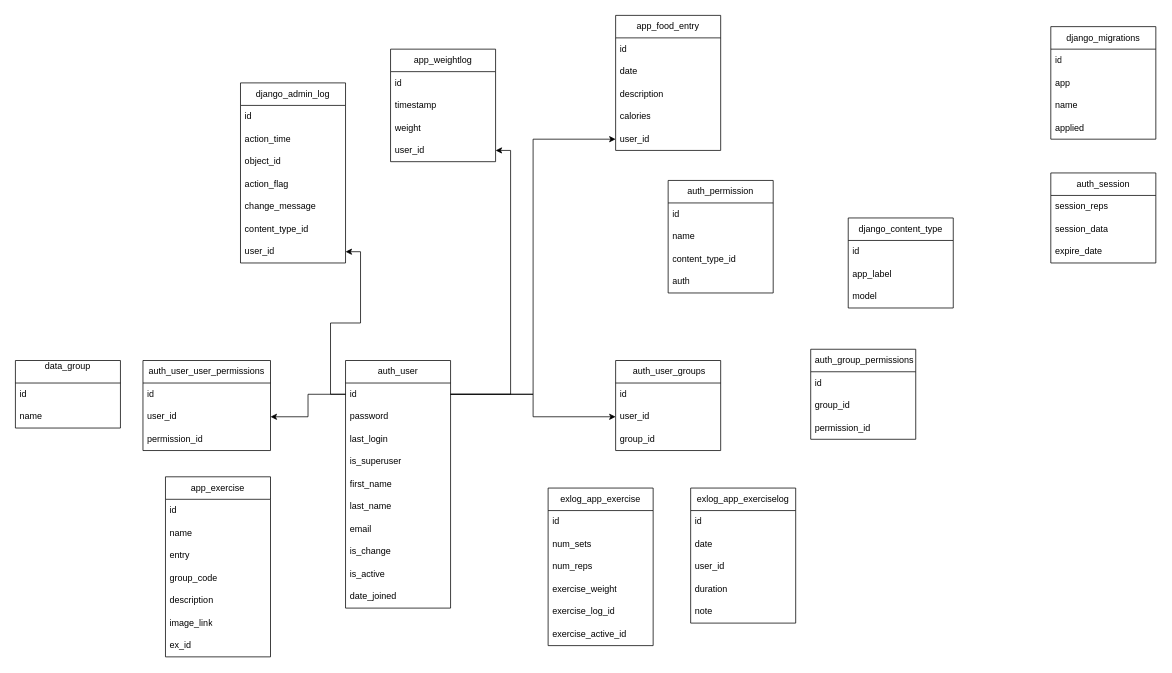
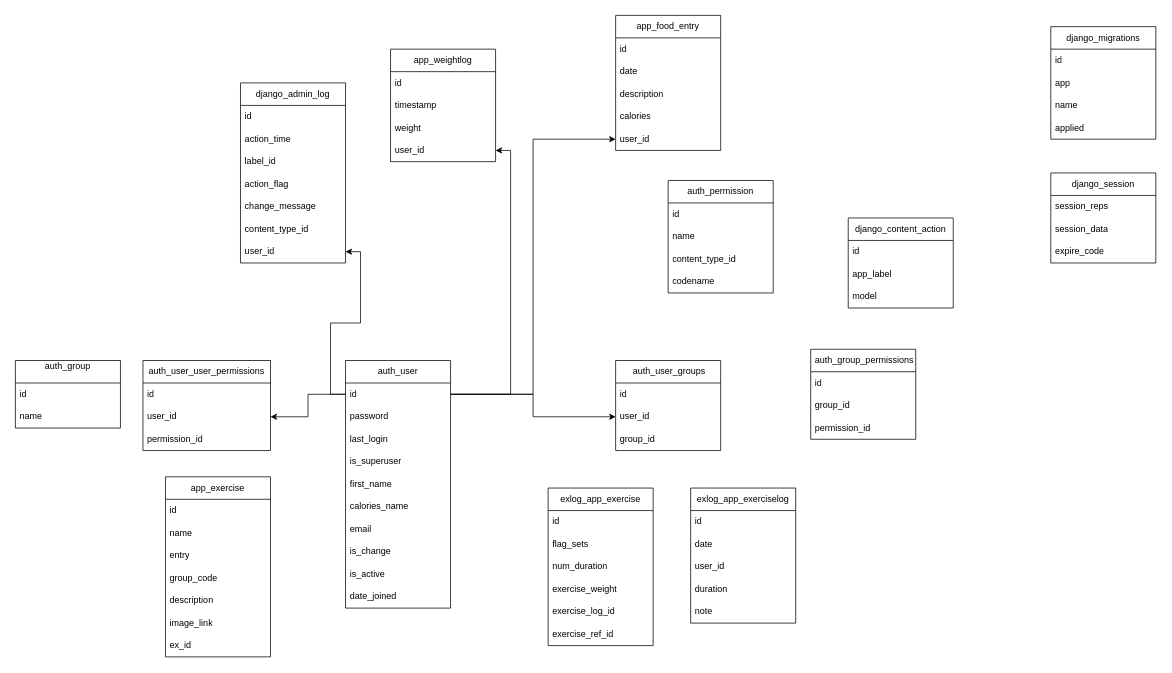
- <mxCell id="60" value="object_id" style="text;strokeColor=none;fillColor=none;align=left;verticalAlign=middle;spacingLeft=4;spacingRight=4;overflow=hidden;points=[[0,0.5],[1,0.5]];portConstraint=eastwest;rotatable=0;whiteSpace=wrap;html=1;" vertex="1" parent="57"><mxGeometry y="90" width="140" height="30" as="geometry" /></mxCell>
+ <mxCell id="60" value="label_id" style="text;strokeColor=none;fillColor=none;align=left;verticalAlign=middle;spacingLeft=4;spacingRight=4;overflow=hidden;points=[[0,0.5],[1,0.5]];portConstraint=eastwest;rotatable=0;whiteSpace=wrap;html=1;" vertex="1" parent="57"><mxGeometry y="90" width="140" height="30" as="geometry" /></mxCell>
- <mxCell id="78" value="auth_session" style="swimlane;fontStyle=0;childLayout=stackLayout;horizontal=1;startSize=30;horizontalStack=0;resizeParent=1;resizeParentMax=0;resizeLast=0;collapsible=1;marginBottom=0;whiteSpace=wrap;html=1;" vertex="1" parent="1"><mxGeometry x="1400" y="230" width="140" height="120" as="geometry" /></mxCell>
+ <mxCell id="78" value="django_session" style="swimlane;fontStyle=0;childLayout=stackLayout;horizontal=1;startSize=30;horizontalStack=0;resizeParent=1;resizeParentMax=0;resizeLast=0;collapsible=1;marginBottom=0;whiteSpace=wrap;html=1;" vertex="1" parent="1"><mxGeometry x="1400" y="230" width="140" height="120" as="geometry" /></mxCell>
- <mxCell id="48" value="django_content_type" style="swimlane;fontStyle=0;childLayout=stackLayout;horizontal=1;startSize=30;horizontalStack=0;resizeParent=1;resizeParentMax=0;resizeLast=0;collapsible=1;marginBottom=0;whiteSpace=wrap;html=1;" vertex="1" parent="1"><mxGeometry x="1130" y="290" width="140" height="120" as="geometry" /></mxCell>
+ <mxCell id="48" value="django_content_action" style="swimlane;fontStyle=0;childLayout=stackLayout;horizontal=1;startSize=30;horizontalStack=0;resizeParent=1;resizeParentMax=0;resizeLast=0;collapsible=1;marginBottom=0;whiteSpace=wrap;html=1;" vertex="1" parent="1"><mxGeometry x="1130" y="290" width="140" height="120" as="geometry" /></mxCell>
- <mxCell id="81" value="expire_date" style="text;strokeColor=none;fillColor=none;align=left;verticalAlign=middle;spacingLeft=4;spacingRight=4;overflow=hidden;points=[[0,0.5],[1,0.5]];portConstraint=eastwest;rotatable=0;whiteSpace=wrap;html=1;" vertex="1" parent="78"><mxGeometry y="90" width="140" height="30" as="geometry" /></mxCell>
+ <mxCell id="81" value="expire_code" style="text;strokeColor=none;fillColor=none;align=left;verticalAlign=middle;spacingLeft=4;spacingRight=4;overflow=hidden;points=[[0,0.5],[1,0.5]];portConstraint=eastwest;rotatable=0;whiteSpace=wrap;html=1;" vertex="1" parent="78"><mxGeometry y="90" width="140" height="30" as="geometry" /></mxCell>
- <mxCell id="47" value="auth" style="text;strokeColor=none;fillColor=none;align=left;verticalAlign=middle;spacingLeft=4;spacingRight=4;overflow=hidden;points=[[0,0.5],[1,0.5]];portConstraint=eastwest;rotatable=0;whiteSpace=wrap;html=1;" vertex="1" parent="43"><mxGeometry y="120" width="140" height="30" as="geometry" /></mxCell>
+ <mxCell id="47" value="codename" style="text;strokeColor=none;fillColor=none;align=left;verticalAlign=middle;spacingLeft=4;spacingRight=4;overflow=hidden;points=[[0,0.5],[1,0.5]];portConstraint=eastwest;rotatable=0;whiteSpace=wrap;html=1;" vertex="1" parent="43"><mxGeometry y="120" width="140" height="30" as="geometry" /></mxCell>
- <mxCell id="25" value="data_group&lt;div&gt;&lt;br&gt;&lt;/div&gt;" style="swimlane;fontStyle=0;childLayout=stackLayout;horizontal=1;startSize=30;horizontalStack=0;resizeParent=1;resizeParentMax=0;resizeLast=0;collapsible=1;marginBottom=0;whiteSpace=wrap;html=1;" vertex="1" parent="1"><mxGeometry x="20" y="480" width="140" height="90" as="geometry" /></mxCell>
+ <mxCell id="25" value="auth_group&lt;div&gt;&lt;br&gt;&lt;/div&gt;" style="swimlane;fontStyle=0;childLayout=stackLayout;horizontal=1;startSize=30;horizontalStack=0;resizeParent=1;resizeParentMax=0;resizeLast=0;collapsible=1;marginBottom=0;whiteSpace=wrap;html=1;" vertex="1" parent="1"><mxGeometry x="20" y="480" width="140" height="90" as="geometry" /></mxCell>
- <mxCell id="38" value="last_name" style="text;strokeColor=none;fillColor=none;align=left;verticalAlign=middle;spacingLeft=4;spacingRight=4;overflow=hidden;points=[[0,0.5],[1,0.5]];portConstraint=eastwest;rotatable=0;whiteSpace=wrap;html=1;" vertex="1" parent="32"><mxGeometry y="180" width="140" height="30" as="geometry" /></mxCell>
+ <mxCell id="38" value="calories_name" style="text;strokeColor=none;fillColor=none;align=left;verticalAlign=middle;spacingLeft=4;spacingRight=4;overflow=hidden;points=[[0,0.5],[1,0.5]];portConstraint=eastwest;rotatable=0;whiteSpace=wrap;html=1;" vertex="1" parent="32"><mxGeometry y="180" width="140" height="30" as="geometry" /></mxCell>
- <mxCell id="73" value="num_sets" style="text;strokeColor=none;fillColor=none;align=left;verticalAlign=middle;spacingLeft=4;spacingRight=4;overflow=hidden;points=[[0,0.5],[1,0.5]];portConstraint=eastwest;rotatable=0;whiteSpace=wrap;html=1;" vertex="1" parent="71"><mxGeometry y="60" width="140" height="30" as="geometry" /></mxCell>
+ <mxCell id="73" value="flag_sets" style="text;strokeColor=none;fillColor=none;align=left;verticalAlign=middle;spacingLeft=4;spacingRight=4;overflow=hidden;points=[[0,0.5],[1,0.5]];portConstraint=eastwest;rotatable=0;whiteSpace=wrap;html=1;" vertex="1" parent="71"><mxGeometry y="60" width="140" height="30" as="geometry" /></mxCell>
- <mxCell id="74" value="num_reps" style="text;strokeColor=none;fillColor=none;align=left;verticalAlign=middle;spacingLeft=4;spacingRight=4;overflow=hidden;points=[[0,0.5],[1,0.5]];portConstraint=eastwest;rotatable=0;whiteSpace=wrap;html=1;" vertex="1" parent="71"><mxGeometry y="90" width="140" height="30" as="geometry" /></mxCell>
+ <mxCell id="74" value="num_duration" style="text;strokeColor=none;fillColor=none;align=left;verticalAlign=middle;spacingLeft=4;spacingRight=4;overflow=hidden;points=[[0,0.5],[1,0.5]];portConstraint=eastwest;rotatable=0;whiteSpace=wrap;html=1;" vertex="1" parent="71"><mxGeometry y="90" width="140" height="30" as="geometry" /></mxCell>
- <mxCell id="77" value="exercise_active_id" style="text;strokeColor=none;fillColor=none;align=left;verticalAlign=middle;spacingLeft=4;spacingRight=4;overflow=hidden;points=[[0,0.5],[1,0.5]];portConstraint=eastwest;rotatable=0;whiteSpace=wrap;html=1;" vertex="1" parent="71"><mxGeometry y="180" width="140" height="30" as="geometry" /></mxCell>
+ <mxCell id="77" value="exercise_ref_id" style="text;strokeColor=none;fillColor=none;align=left;verticalAlign=middle;spacingLeft=4;spacingRight=4;overflow=hidden;points=[[0,0.5],[1,0.5]];portConstraint=eastwest;rotatable=0;whiteSpace=wrap;html=1;" vertex="1" parent="71"><mxGeometry y="180" width="140" height="30" as="geometry" /></mxCell>
